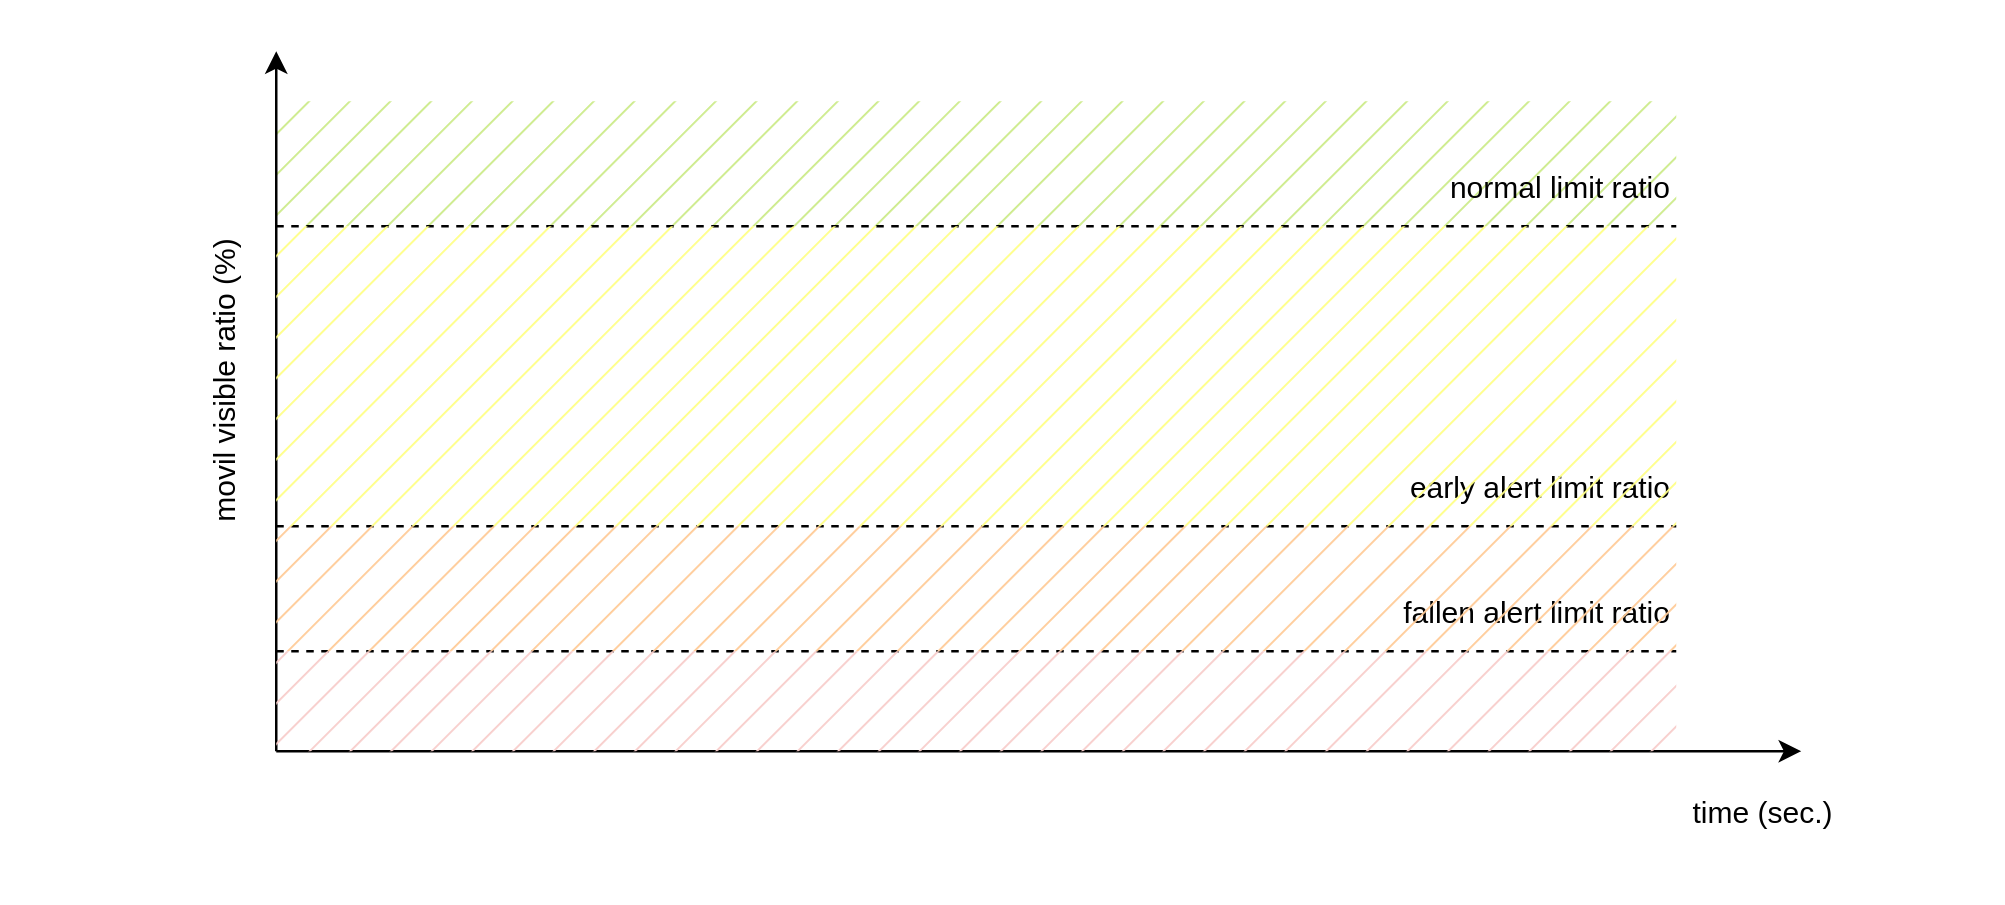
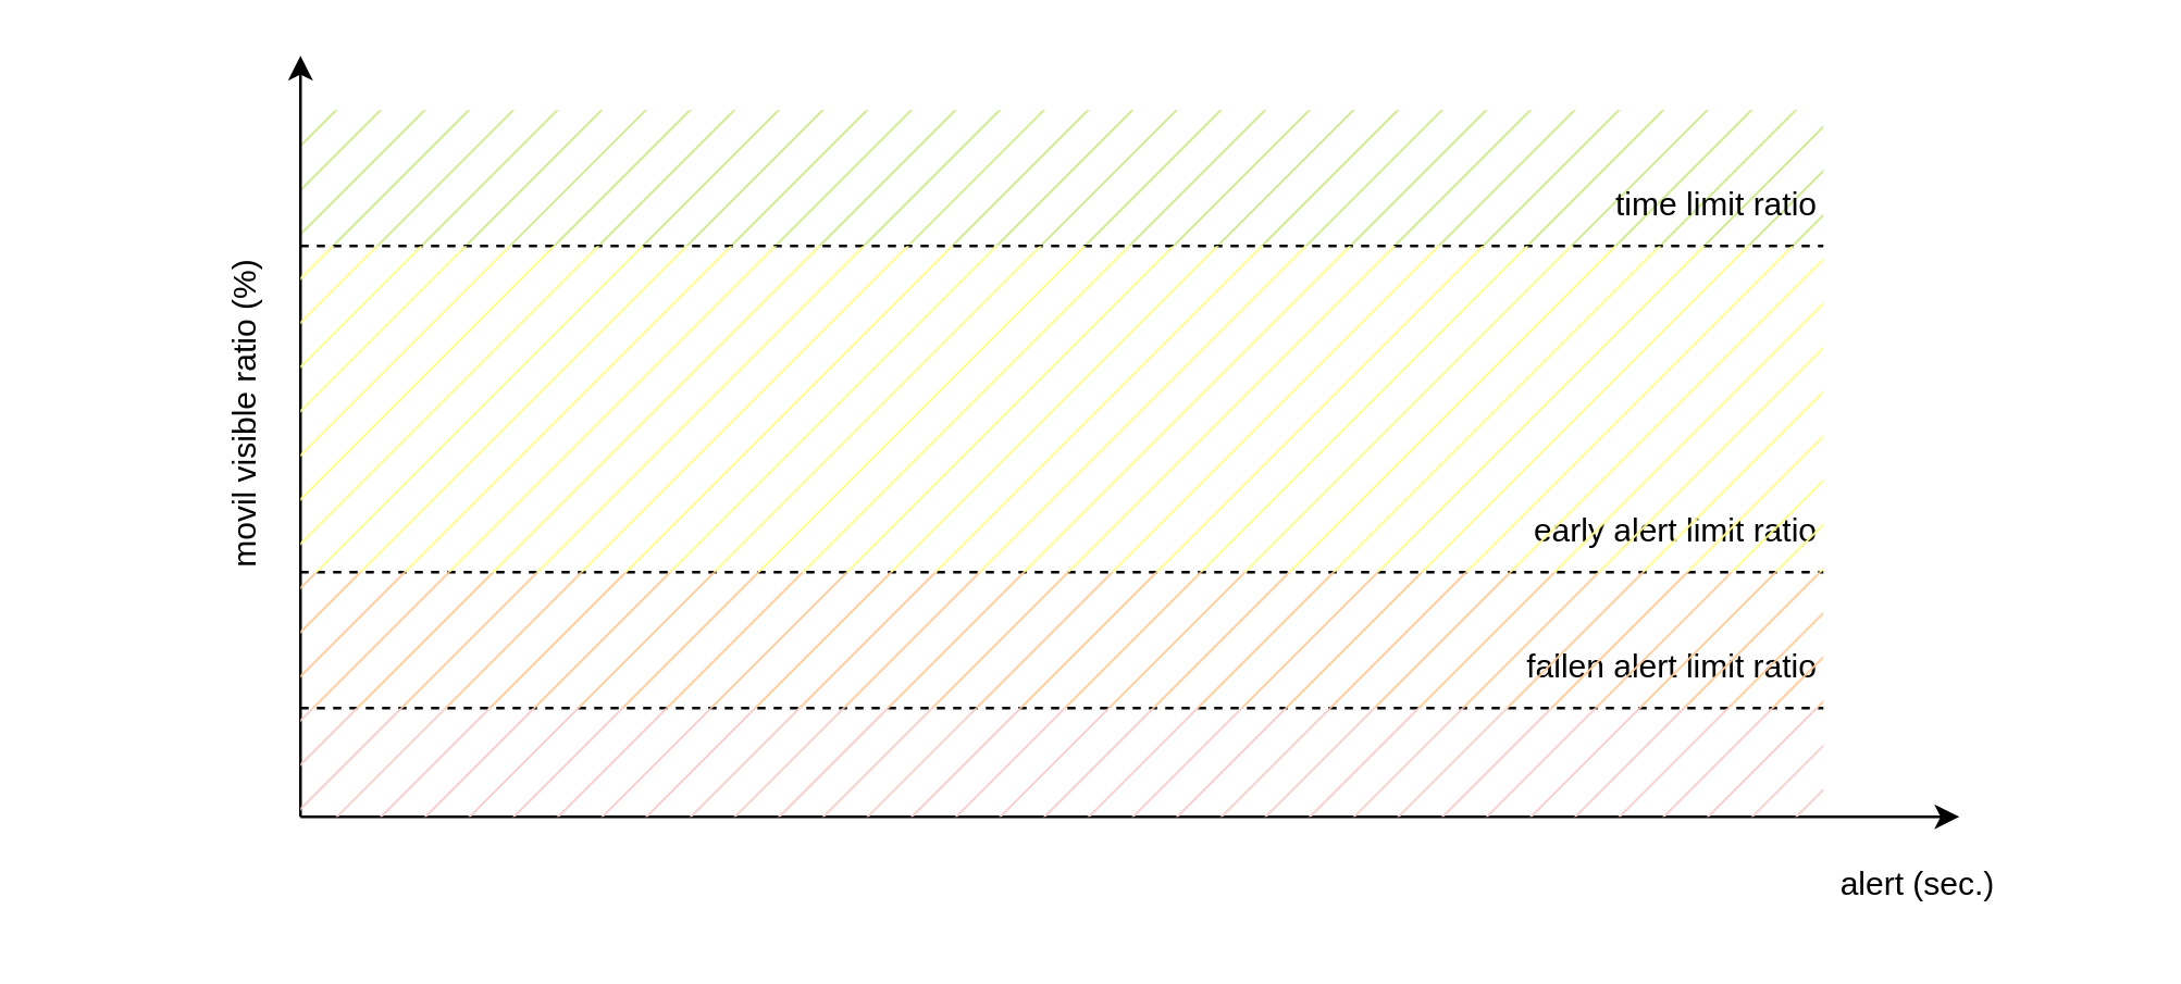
- <mxCell id="10" value="normal limit ratio" style="text;html=1;align=right;verticalAlign=middle;whiteSpace=wrap;rounded=0;" vertex="1" parent="1"><mxGeometry x="560" y="60" width="110" height="30" as="geometry" /></mxCell>
+ <mxCell id="10" value="time limit ratio" style="text;html=1;align=right;verticalAlign=middle;whiteSpace=wrap;rounded=0;" vertex="1" parent="1"><mxGeometry x="560" y="60" width="110" height="30" as="geometry" /></mxCell>
- <mxCell id="5" value="time (sec.)" style="text;html=1;align=center;verticalAlign=middle;whiteSpace=wrap;rounded=0;" vertex="1" parent="1"><mxGeometry x="630" y="310" width="150" height="30" as="geometry" /></mxCell>
+ <mxCell id="5" value="alert (sec.)" style="text;html=1;align=center;verticalAlign=middle;whiteSpace=wrap;rounded=0;" vertex="1" parent="1"><mxGeometry x="630" y="310" width="150" height="30" as="geometry" /></mxCell>
